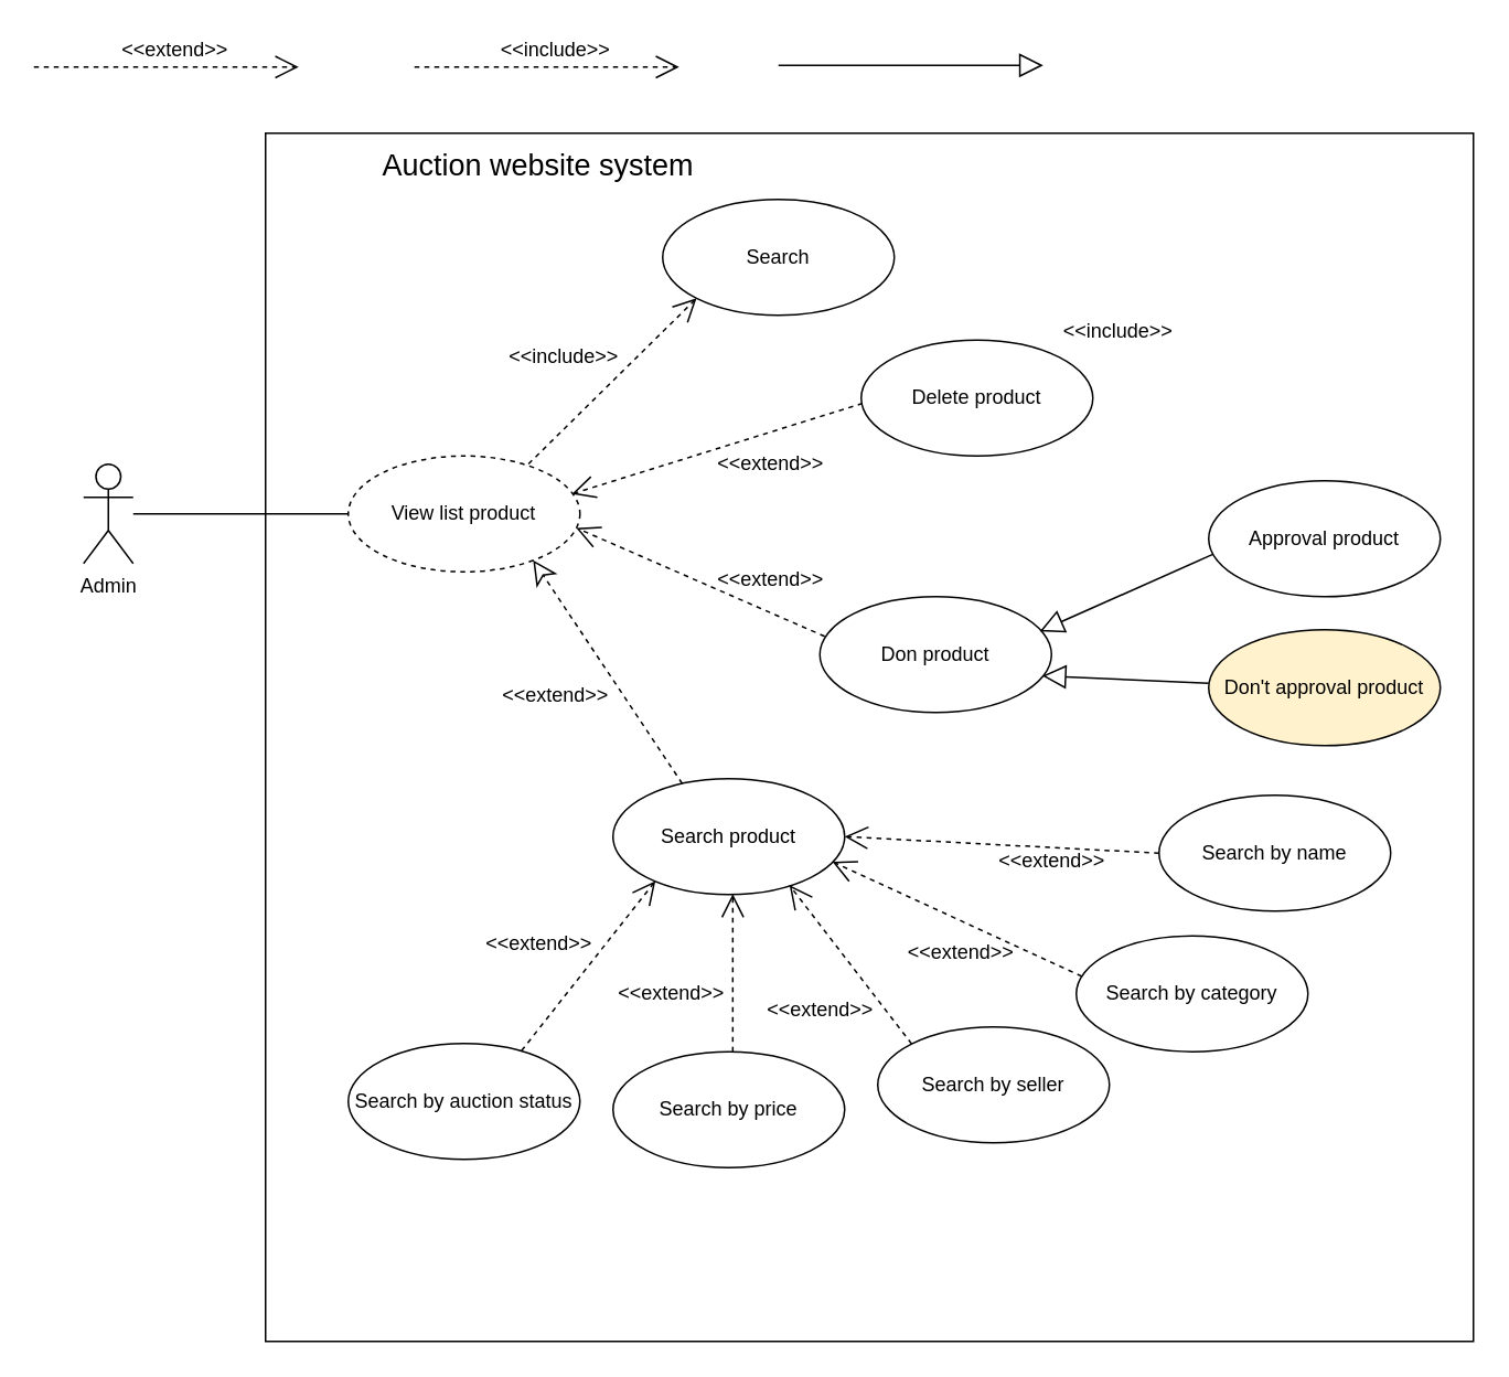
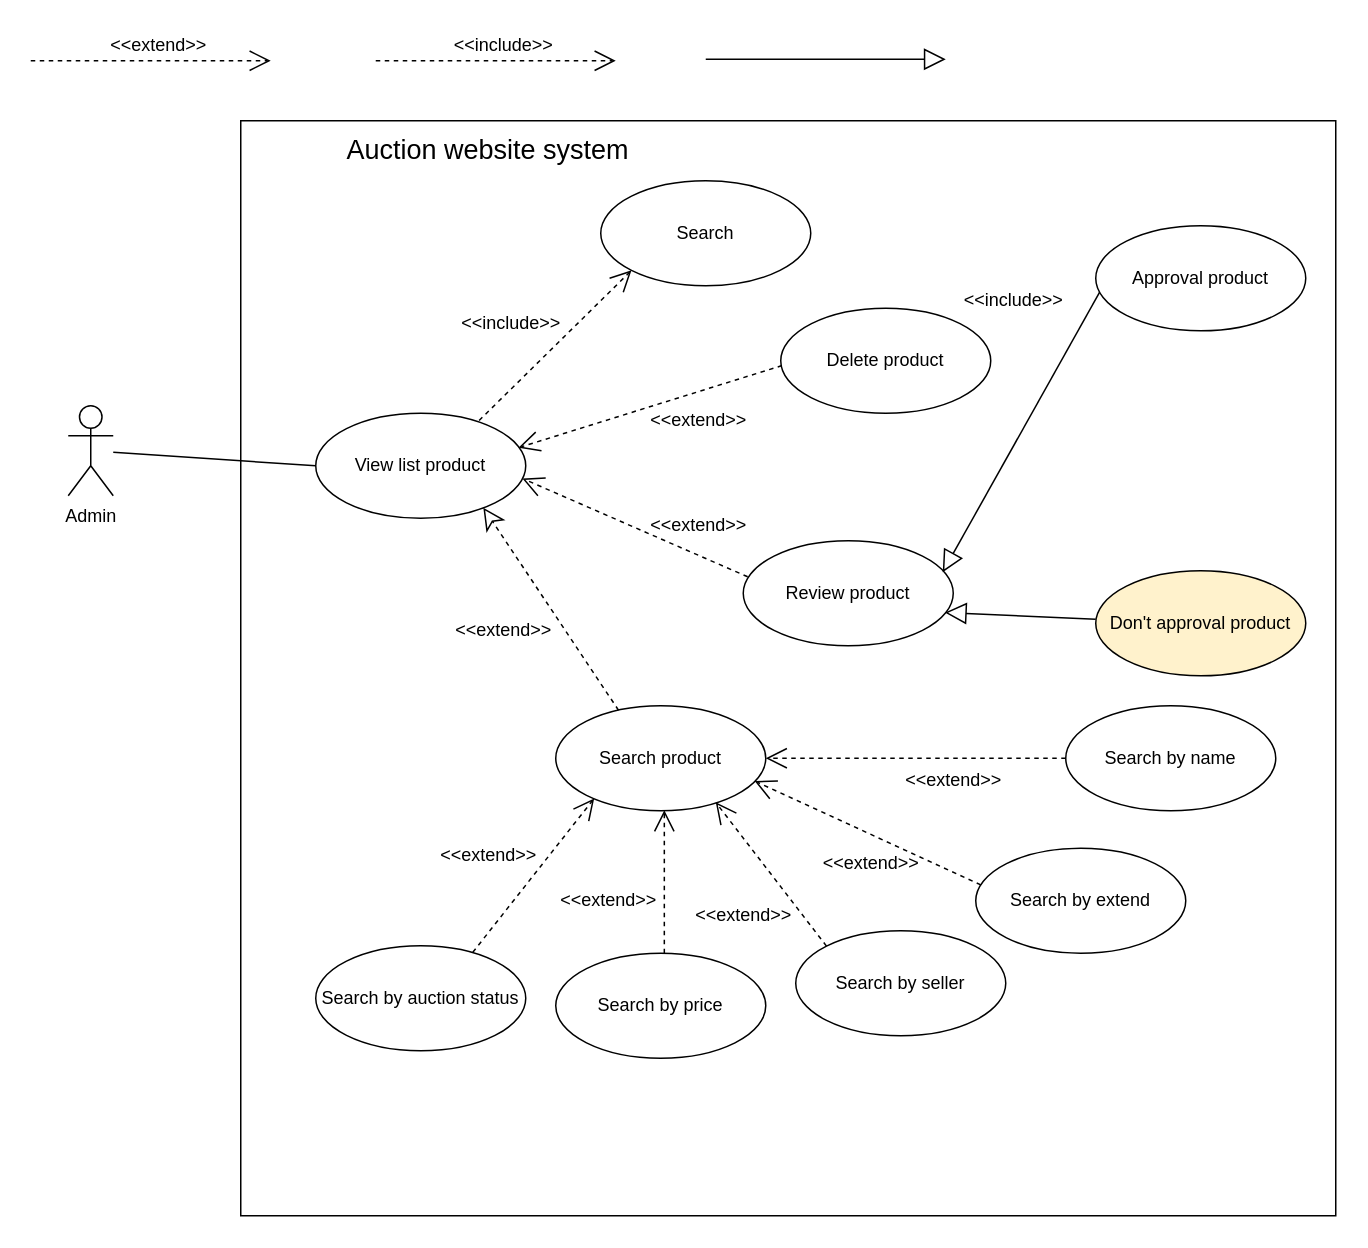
- <mxCell id="11" value="Admin" style="shape=umlActor;verticalLabelPosition=bottom;verticalAlign=top;html=1;" parent="1" vertex="1"><mxGeometry x="50" y="280" width="30" height="60" as="geometry" /></mxCell>
+ <mxCell id="11" value="Admin" style="shape=umlActor;verticalLabelPosition=bottom;verticalAlign=top;html=1;" parent="1" vertex="1"><mxGeometry x="45" y="270" width="30" height="60" as="geometry" /></mxCell>
- <mxCell id="12" value="View list product" style="ellipse;whiteSpace=wrap;html=1;dashed=1;" parent="1" vertex="1"><mxGeometry x="210" y="275" width="140" height="70" as="geometry" /></mxCell>
+ <mxCell id="12" value="View list product" style="ellipse;whiteSpace=wrap;html=1;" parent="1" vertex="1"><mxGeometry x="210" y="275" width="140" height="70" as="geometry" /></mxCell>
- <mxCell id="22" value="Approval product" style="ellipse;whiteSpace=wrap;html=1;strokeColor=#000000;" vertex="1" parent="1"><mxGeometry x="730" y="290" width="140" height="70" as="geometry" /></mxCell>
+ <mxCell id="22" value="Approval product" style="ellipse;whiteSpace=wrap;html=1;strokeColor=#000000;" vertex="1" parent="1"><mxGeometry x="730" y="150" width="140" height="70" as="geometry" /></mxCell>
- <mxCell id="21" value="Don product" style="ellipse;whiteSpace=wrap;html=1;strokeColor=#000000;" vertex="1" parent="1"><mxGeometry x="495" y="360" width="140" height="70" as="geometry" /></mxCell>
+ <mxCell id="21" value="Review product" style="ellipse;whiteSpace=wrap;html=1;strokeColor=#000000;" vertex="1" parent="1"><mxGeometry x="495" y="360" width="140" height="70" as="geometry" /></mxCell>
- <mxCell id="16" value="Search by name" style="ellipse;whiteSpace=wrap;html=1;strokeColor=#000000;" vertex="1" parent="1"><mxGeometry x="700" y="480" width="140" height="70" as="geometry" /></mxCell>
+ <mxCell id="16" value="Search by name" style="ellipse;whiteSpace=wrap;html=1;strokeColor=#000000;" vertex="1" parent="1"><mxGeometry x="710" y="470" width="140" height="70" as="geometry" /></mxCell>
- <mxCell id="17" value="Search by category" style="ellipse;whiteSpace=wrap;html=1;strokeColor=#000000;" vertex="1" parent="1"><mxGeometry x="650" y="565" width="140" height="70" as="geometry" /></mxCell>
+ <mxCell id="17" value="Search by extend" style="ellipse;whiteSpace=wrap;html=1;strokeColor=#000000;" vertex="1" parent="1"><mxGeometry x="650" y="565" width="140" height="70" as="geometry" /></mxCell>
